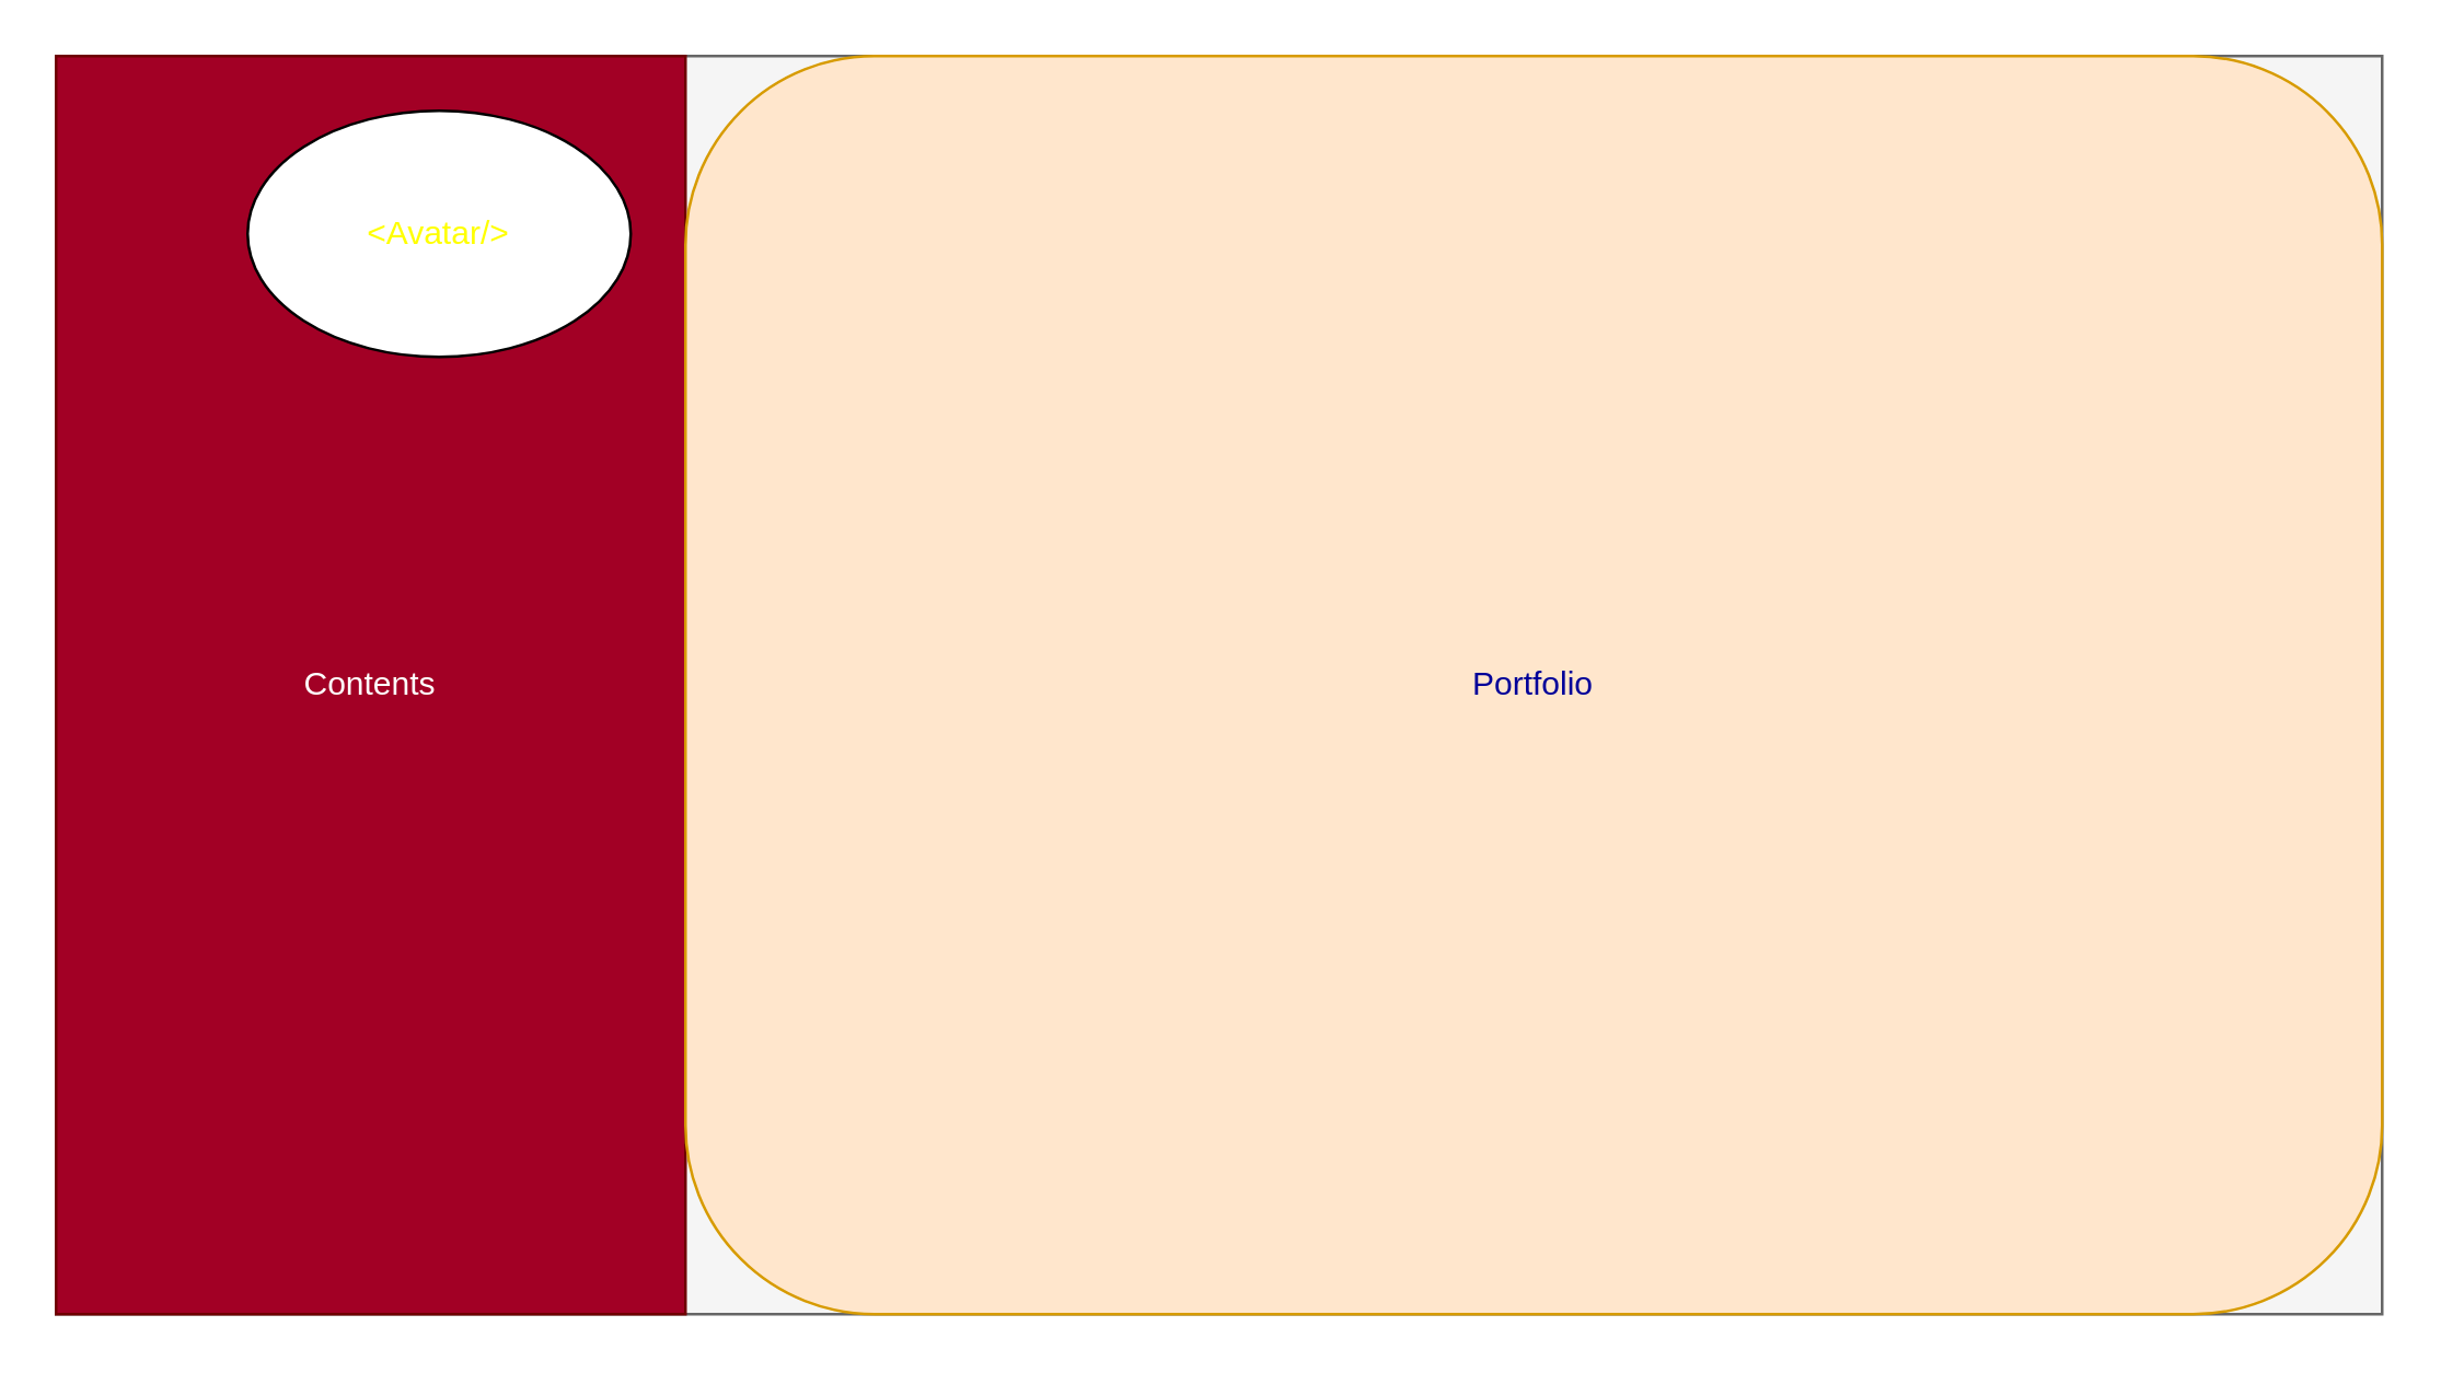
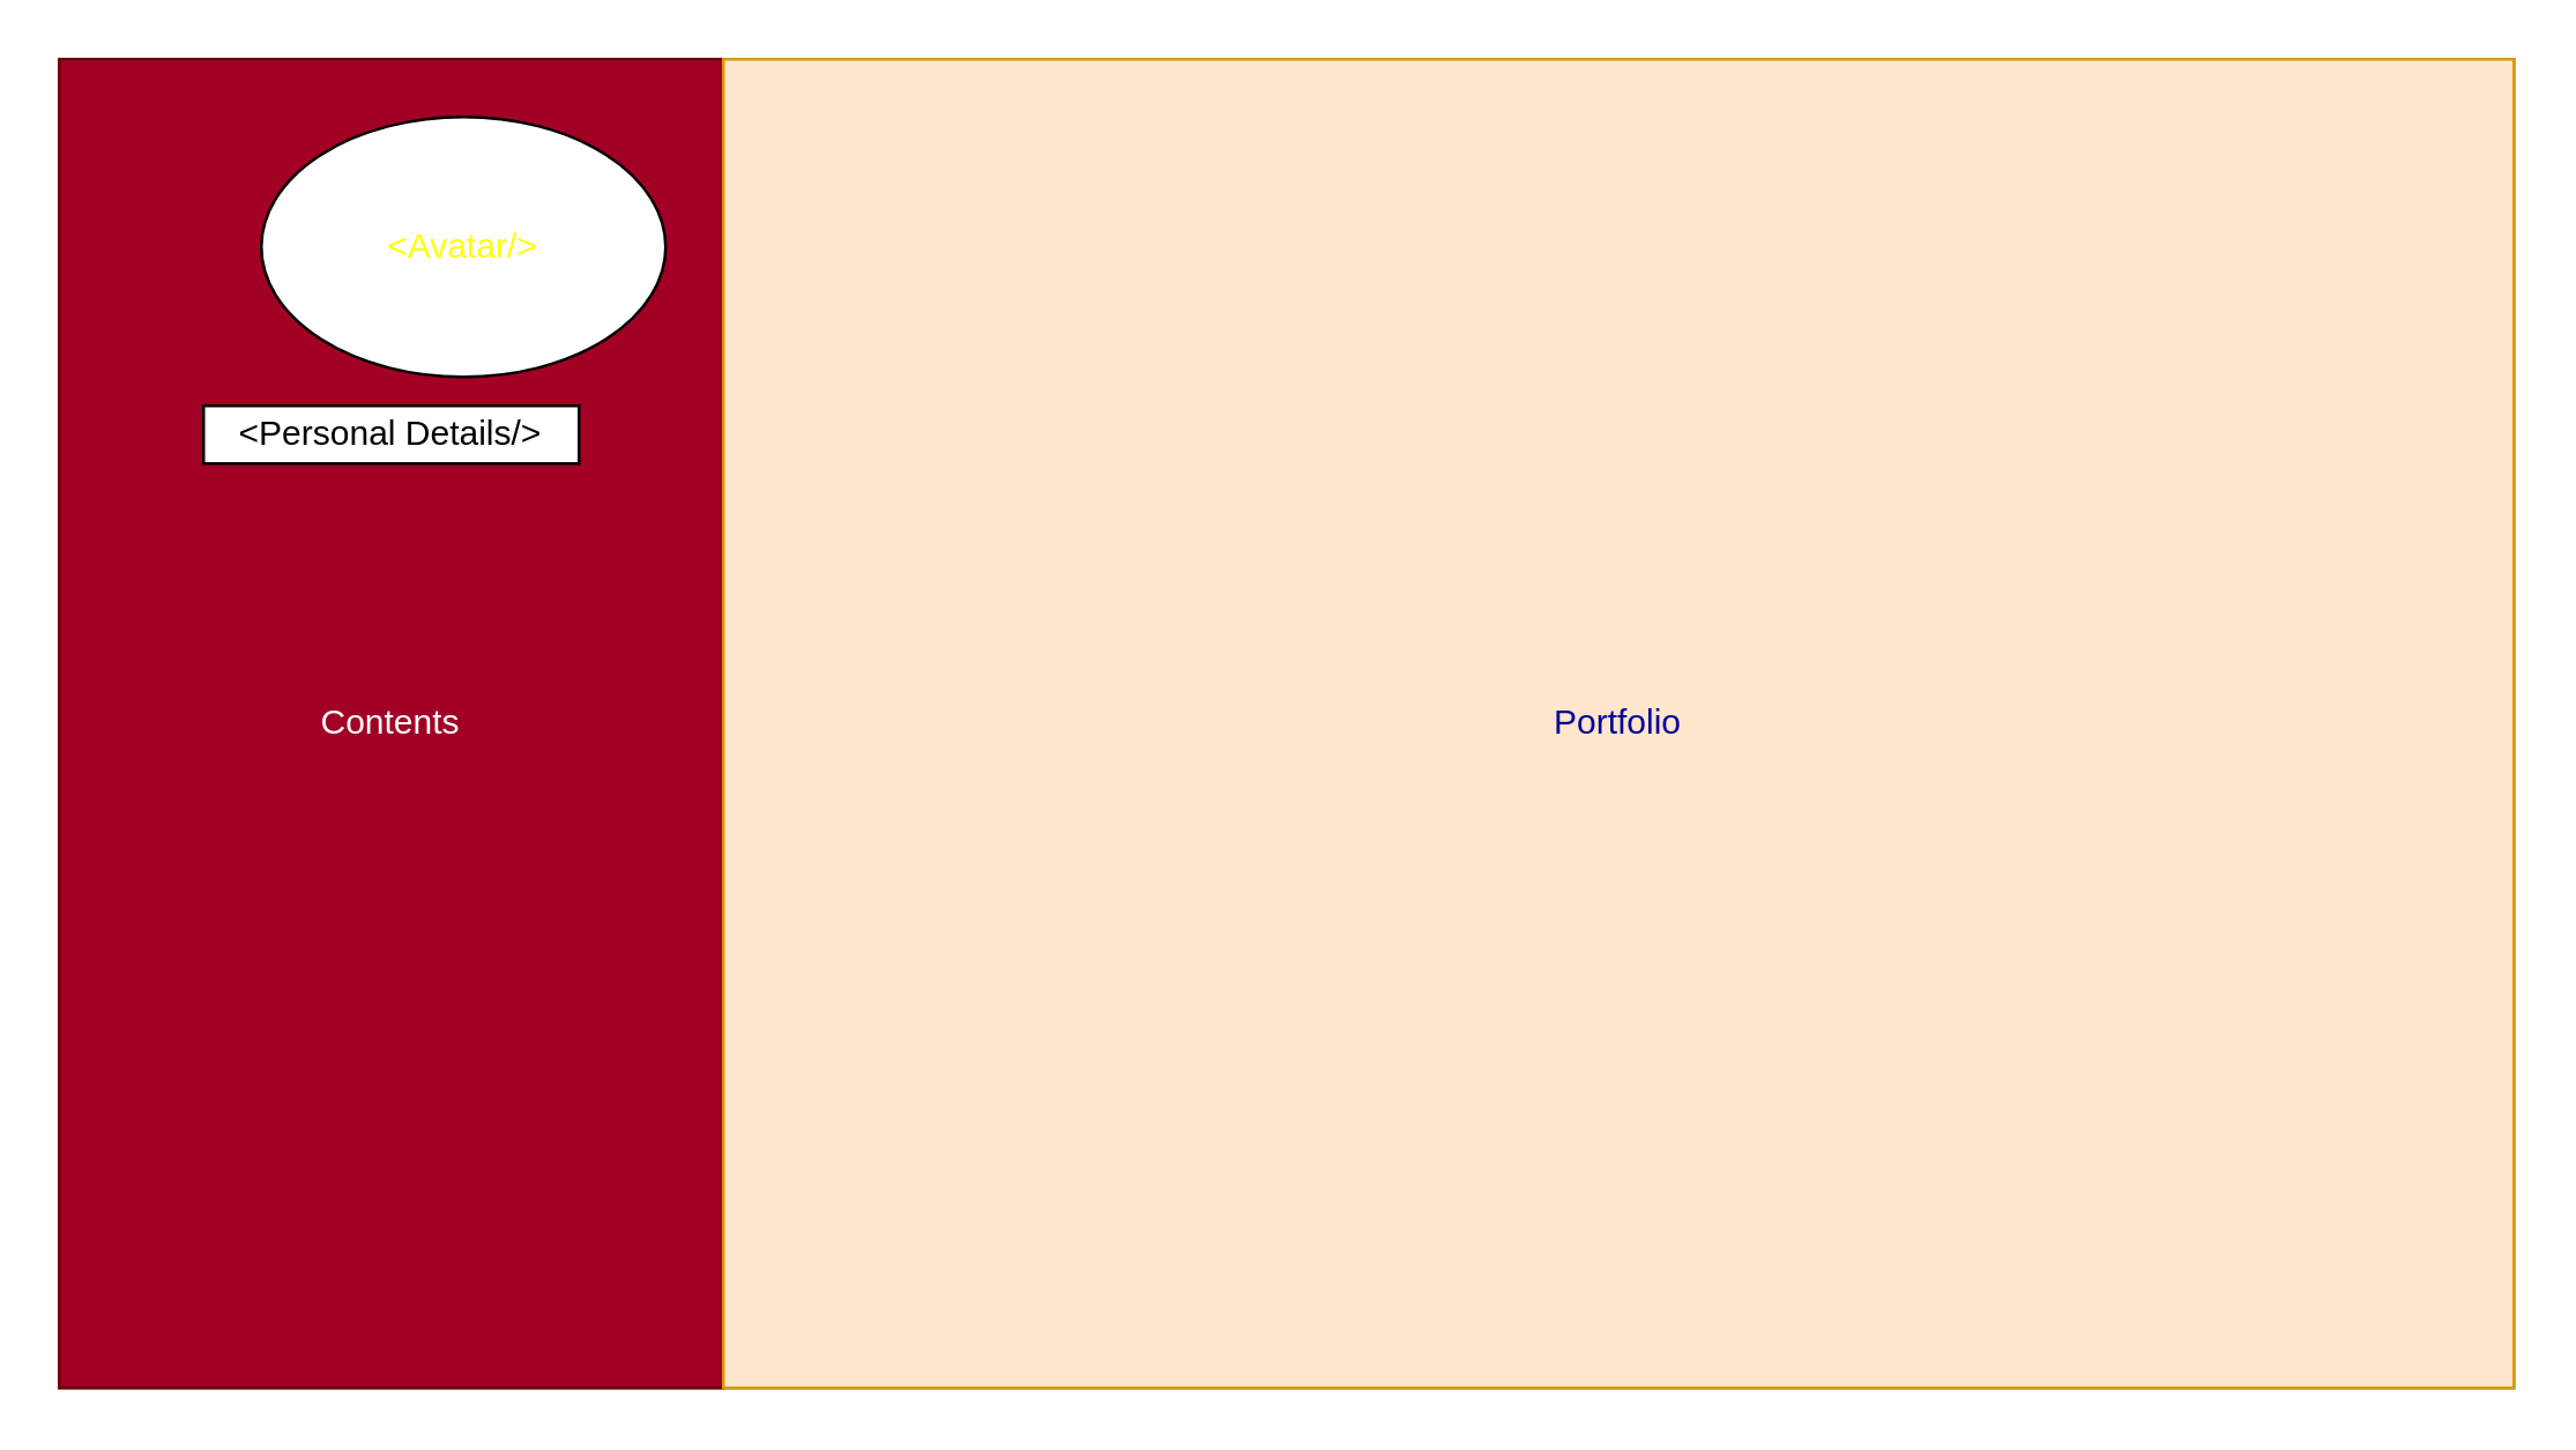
+ <mxCell id="6" value="&amp;lt;Personal Details/&amp;gt;" style="rounded=0;whiteSpace=wrap;html=1;" vertex="1" parent="1"><mxGeometry x="70" y="140" width="130" height="20" as="geometry" /></mxCell>
- <mxCell id="4" value="&lt;font color=&quot;#000099&quot;&gt;Portfolio&lt;/font&gt;" style="whiteSpace=wrap;html=1;fillColor=#ffe6cc;strokeColor=#d79b00;rounded=1;" vertex="1" parent="1"><mxGeometry x="250" width="620" height="460" as="geometry" y="20" /></mxCell>
+ <mxCell id="4" value="&lt;font color=&quot;#000099&quot;&gt;Portfolio&lt;/font&gt;" style="rounded=0;whiteSpace=wrap;html=1;fillColor=#ffe6cc;strokeColor=#d79b00;" vertex="1" parent="1"><mxGeometry x="250" width="620" height="460" as="geometry" y="20" /></mxCell>
